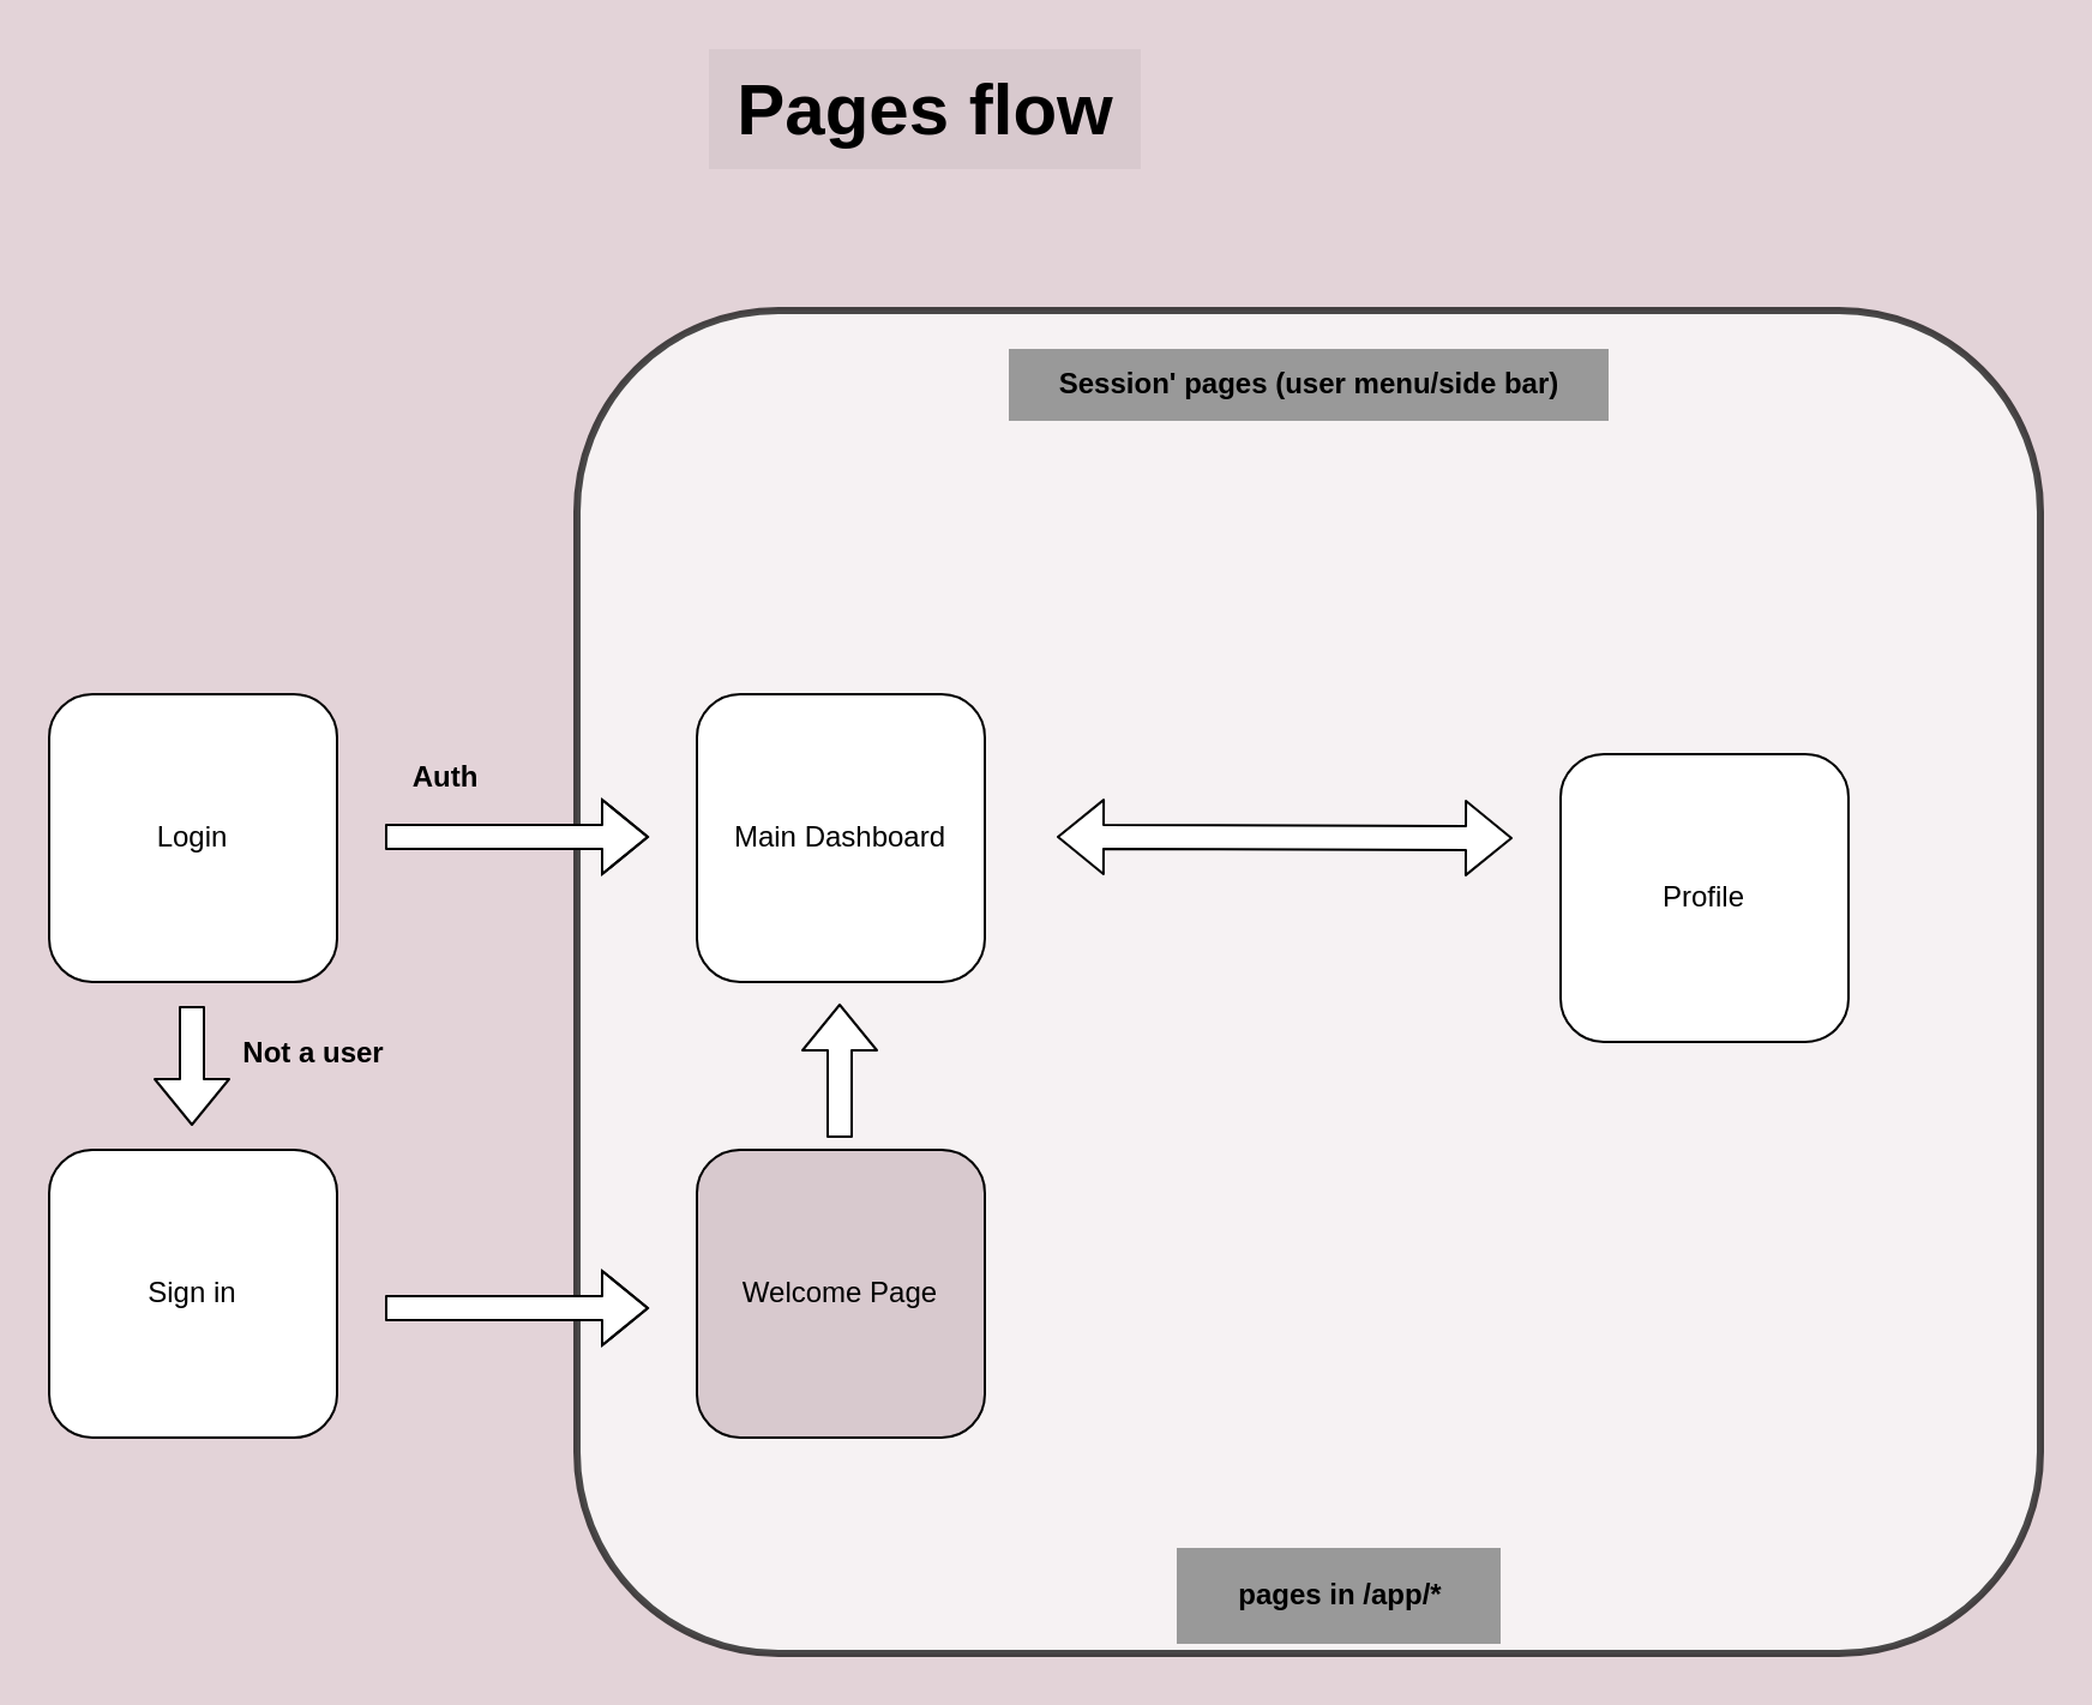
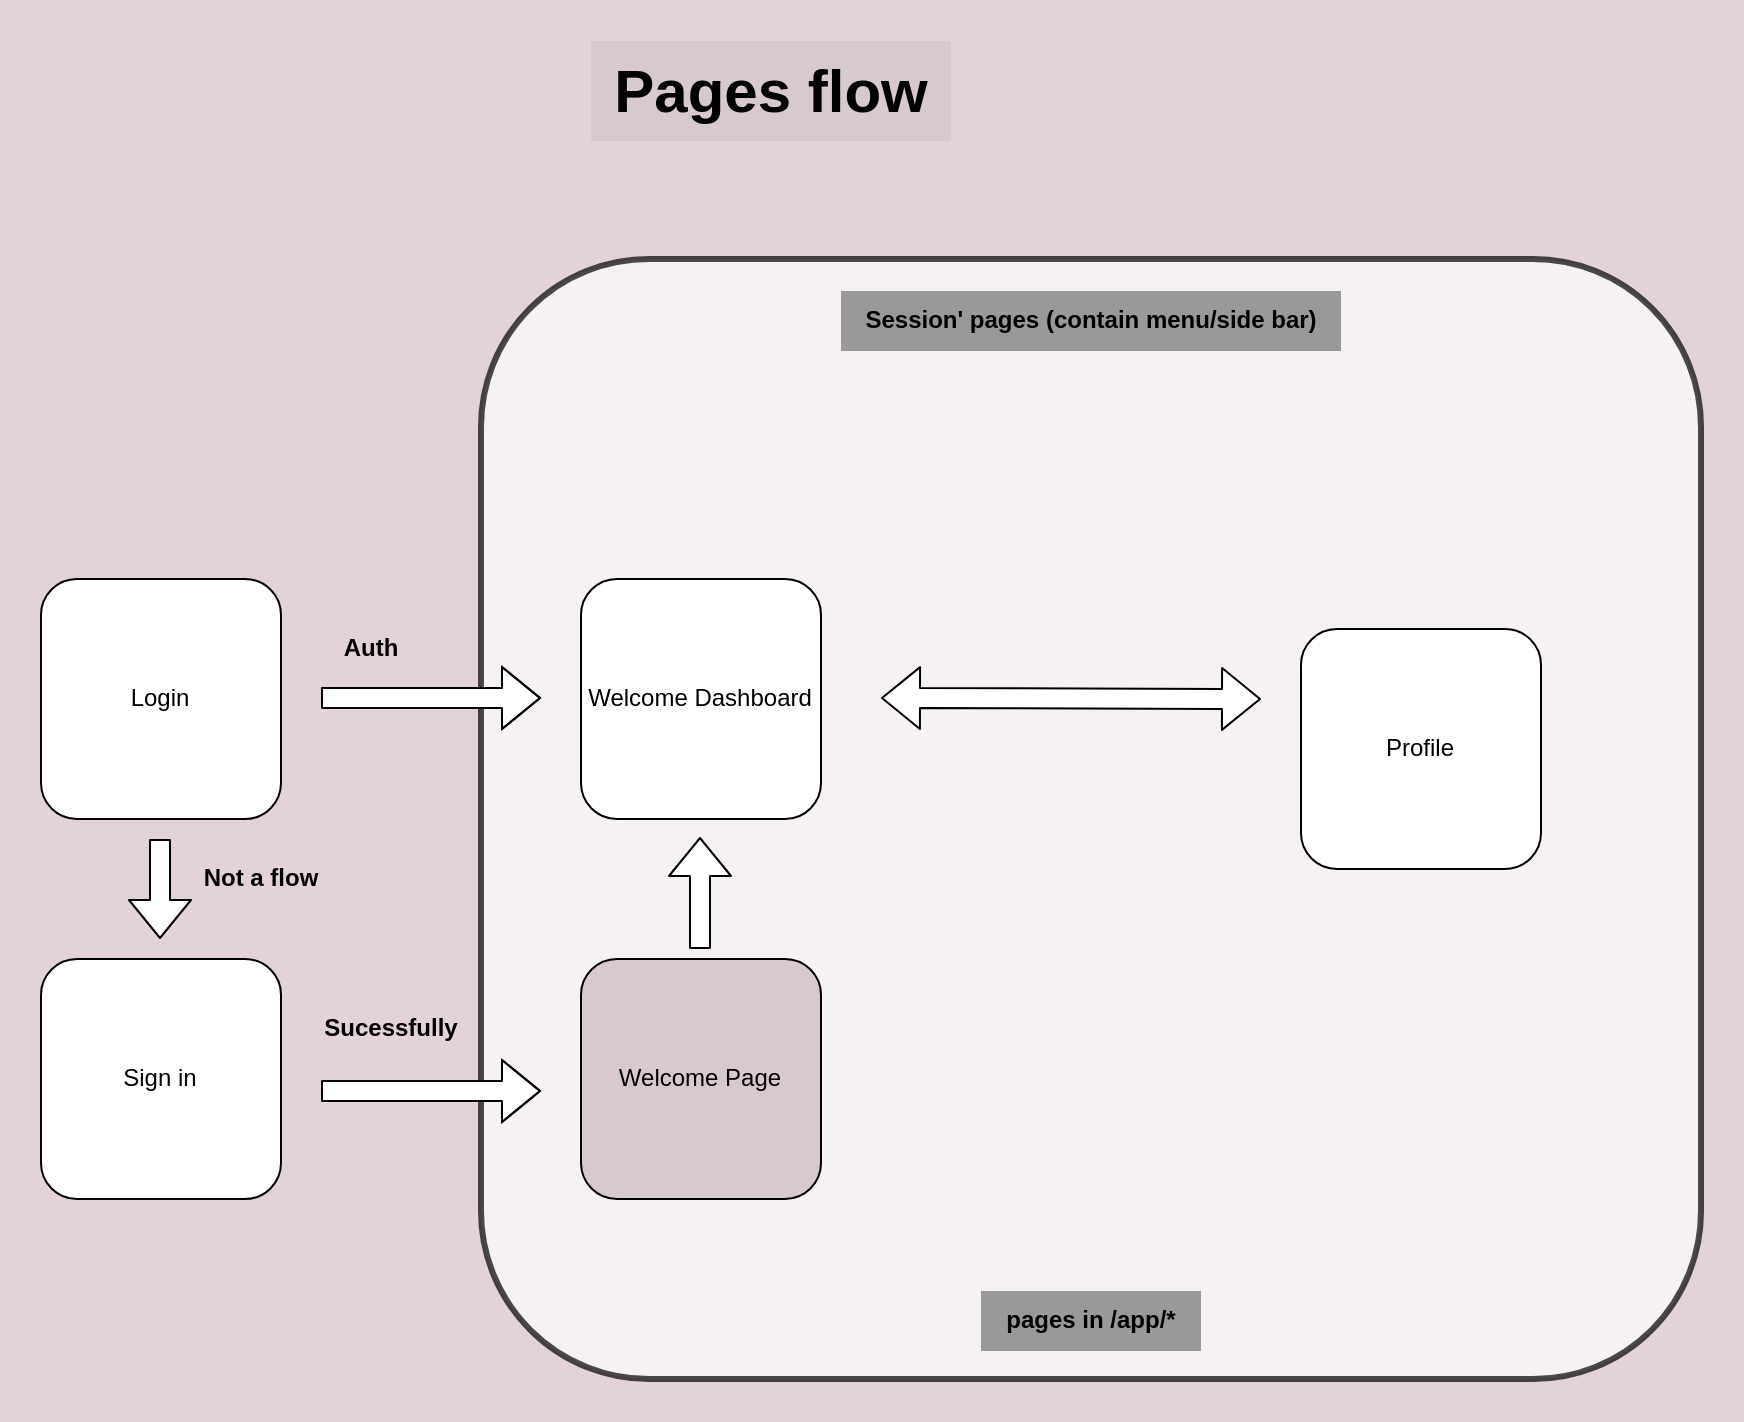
- <mxCell id="11" value="&lt;b&gt;Session' pages (user menu/side bar)&lt;br&gt;&lt;/b&gt;" style="text;html=1;align=center;verticalAlign=middle;resizable=0;points=[];autosize=1;strokeColor=none;fillColor=#999999;fontColor=#000000;labelBackgroundColor=none;labelBorderColor=none;" parent="1" vertex="1"><mxGeometry x="420" y="145" width="250" height="30" as="geometry" /></mxCell>
+ <mxCell id="11" value="&lt;b&gt;Session' pages (contain menu/side bar)&lt;br&gt;&lt;/b&gt;" style="text;html=1;align=center;verticalAlign=middle;resizable=0;points=[];autosize=1;strokeColor=none;fillColor=#999999;fontColor=#000000;labelBackgroundColor=none;labelBorderColor=none;" parent="1" vertex="1"><mxGeometry x="420" y="145" width="250" height="30" as="geometry" /></mxCell>
- <mxCell id="13" value="Main Dashboard" style="rounded=1;whiteSpace=wrap;html=1;" parent="1" vertex="1"><mxGeometry x="290" y="289" width="120" height="120" as="geometry" /></mxCell>
+ <mxCell id="13" value="Welcome Dashboard" style="rounded=1;whiteSpace=wrap;html=1;" parent="1" vertex="1"><mxGeometry x="290" y="289" width="120" height="120" as="geometry" /></mxCell>
- <mxCell id="7" value="&lt;font color=&quot;#000000&quot;&gt;Not a user&lt;/font&gt;" style="text;html=1;align=center;verticalAlign=middle;resizable=0;points=[];autosize=1;strokeColor=none;fillColor=none;shadow=0;strokeWidth=3;fontStyle=1" parent="1" vertex="1"><mxGeometry x="90" y="424" width="80" height="30" as="geometry" /></mxCell>
+ <mxCell id="7" value="&lt;font color=&quot;#000000&quot;&gt;Not a flow&lt;/font&gt;" style="text;html=1;align=center;verticalAlign=middle;resizable=0;points=[];autosize=1;strokeColor=none;fillColor=none;shadow=0;strokeWidth=3;fontStyle=1" parent="1" vertex="1"><mxGeometry x="90" y="424" width="80" height="30" as="geometry" /></mxCell>
+ <mxCell id="10" value="&lt;font color=&quot;#000000&quot;&gt;Sucessfully&lt;/font&gt;" style="text;html=1;align=center;verticalAlign=middle;resizable=0;points=[];autosize=1;strokeColor=none;fillColor=none;shadow=0;strokeWidth=3;fontStyle=1" parent="1" vertex="1"><mxGeometry x="150" y="499" width="90" height="30" as="geometry" /></mxCell>
- <mxCell id="18" value="&lt;b&gt;pages in /app/*&lt;br&gt;&lt;/b&gt;" style="text;html=1;align=center;verticalAlign=middle;resizable=0;points=[];autosize=1;strokeColor=none;fillColor=#999999;fontColor=#000000;labelBackgroundColor=none;labelBorderColor=none;" vertex="1" parent="1"><mxGeometry x="490" y="645" width="135" height="40" as="geometry" /></mxCell>
+ <mxCell id="18" value="&lt;b&gt;pages in /app/*&lt;br&gt;&lt;/b&gt;" style="text;html=1;align=center;verticalAlign=middle;resizable=0;points=[];autosize=1;strokeColor=none;fillColor=#999999;fontColor=#000000;labelBackgroundColor=none;labelBorderColor=none;" vertex="1" parent="1"><mxGeometry x="490" y="645" width="110" height="30" as="geometry" /></mxCell>
